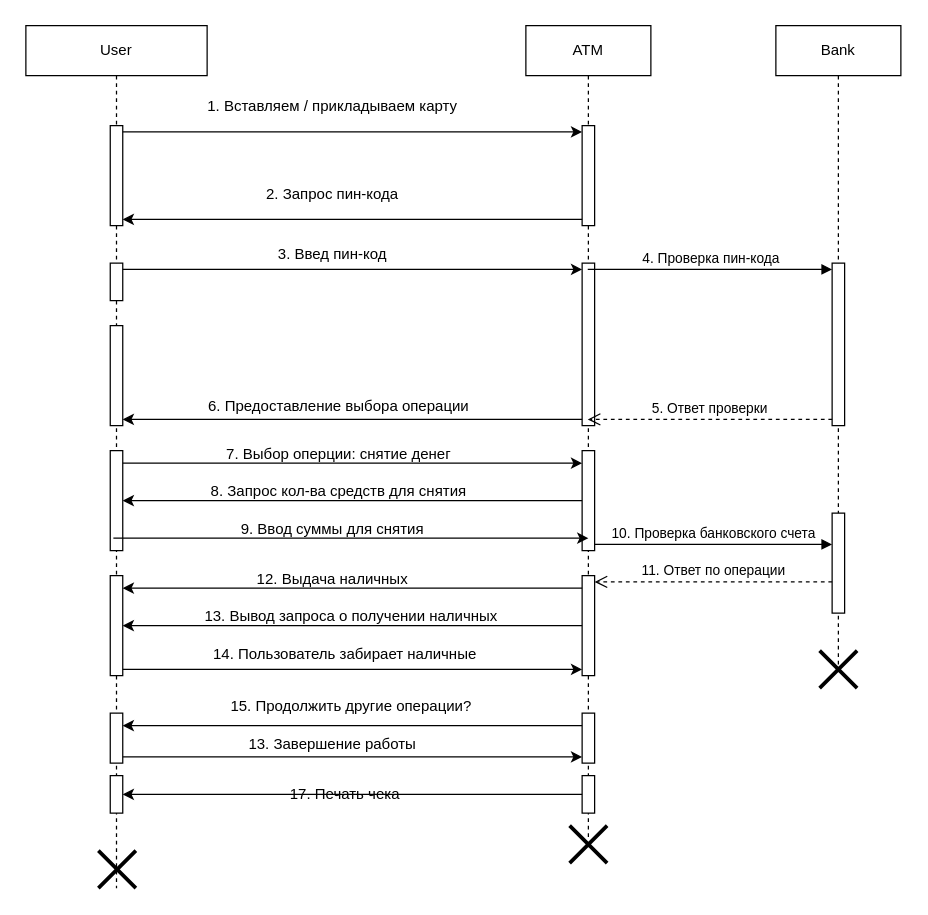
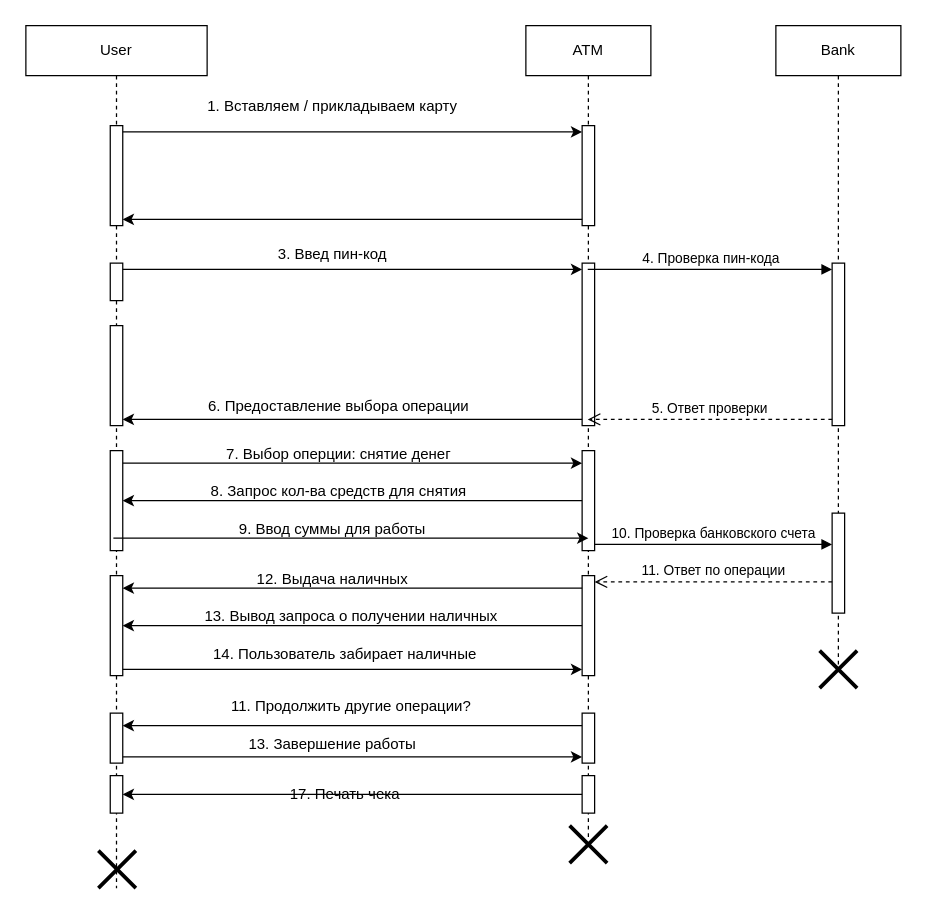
- <mxCell id="25" value="2. Запрос пин-кода" style="text;html=1;align=center;verticalAlign=middle;resizable=0;points=[];autosize=1;strokeColor=none;fillColor=none;" vertex="1" parent="1"><mxGeometry x="200" y="140" width="130" height="30" as="geometry" /></mxCell>
- <mxCell id="37" value="9. Ввод суммы для снятия" style="text;html=1;align=center;verticalAlign=middle;resizable=0;points=[];autosize=1;strokeColor=none;fillColor=none;" vertex="1" parent="1"><mxGeometry x="180" y="408" width="170" height="30" as="geometry" /></mxCell>
+ <mxCell id="37" value="9. Ввод суммы для работы" style="text;html=1;align=center;verticalAlign=middle;resizable=0;points=[];autosize=1;strokeColor=none;fillColor=none;" vertex="1" parent="1"><mxGeometry x="180" y="408" width="170" height="30" as="geometry" /></mxCell>
- <mxCell id="47" value="15. Продолжить другие операции?" style="text;html=1;align=center;verticalAlign=middle;resizable=0;points=[];autosize=1;strokeColor=none;fillColor=none;" vertex="1" parent="1"><mxGeometry x="170" y="550" width="220" height="30" as="geometry" /></mxCell>
+ <mxCell id="47" value="11. Продолжить другие операции?" style="text;html=1;align=center;verticalAlign=middle;resizable=0;points=[];autosize=1;strokeColor=none;fillColor=none;" vertex="1" parent="1"><mxGeometry x="170" y="550" width="220" height="30" as="geometry" /></mxCell>
